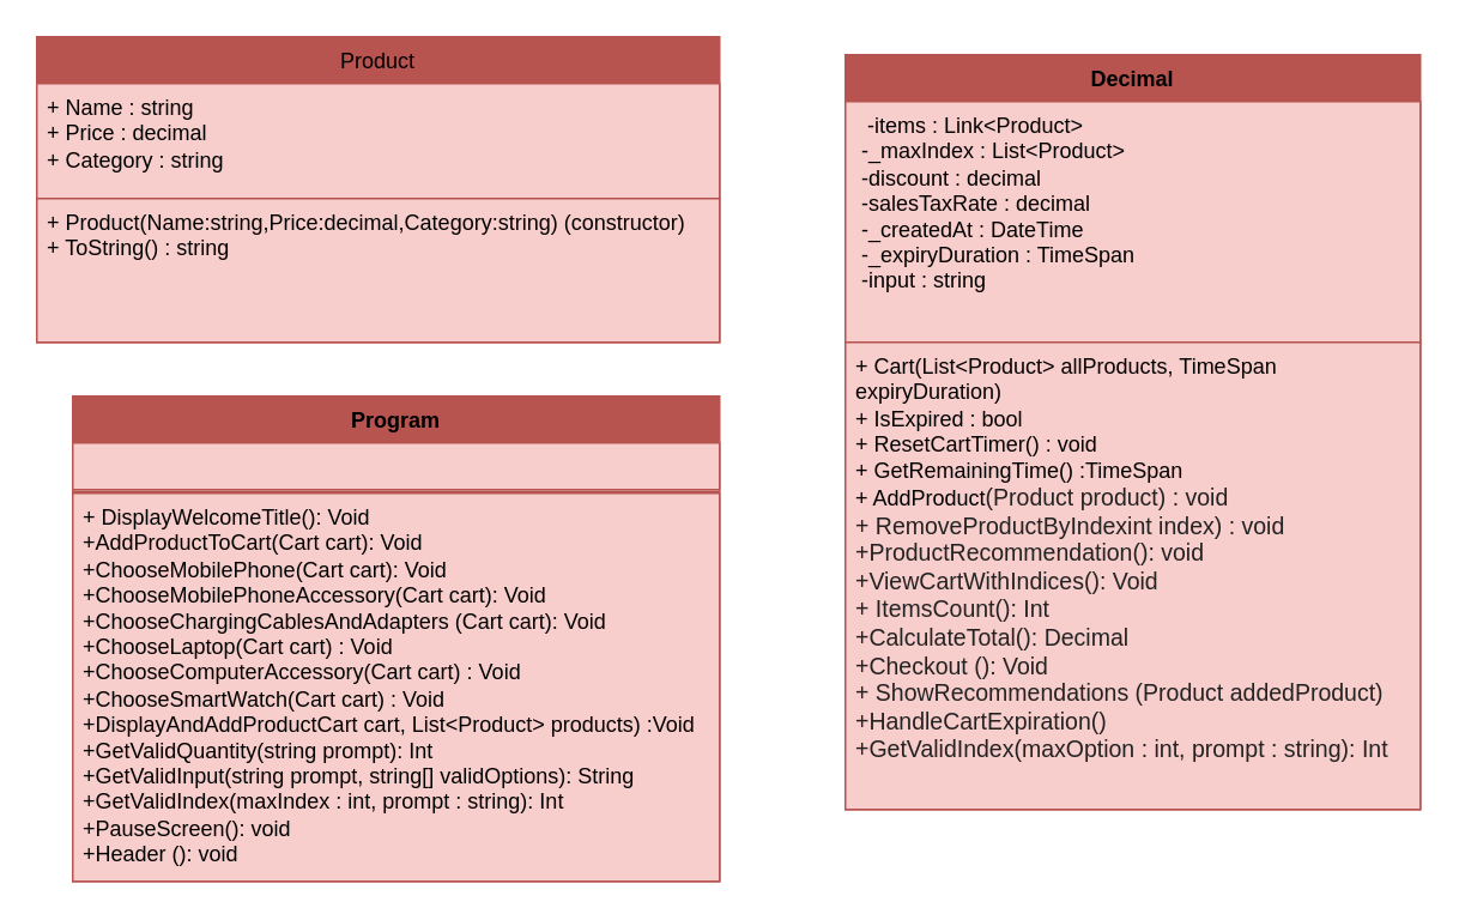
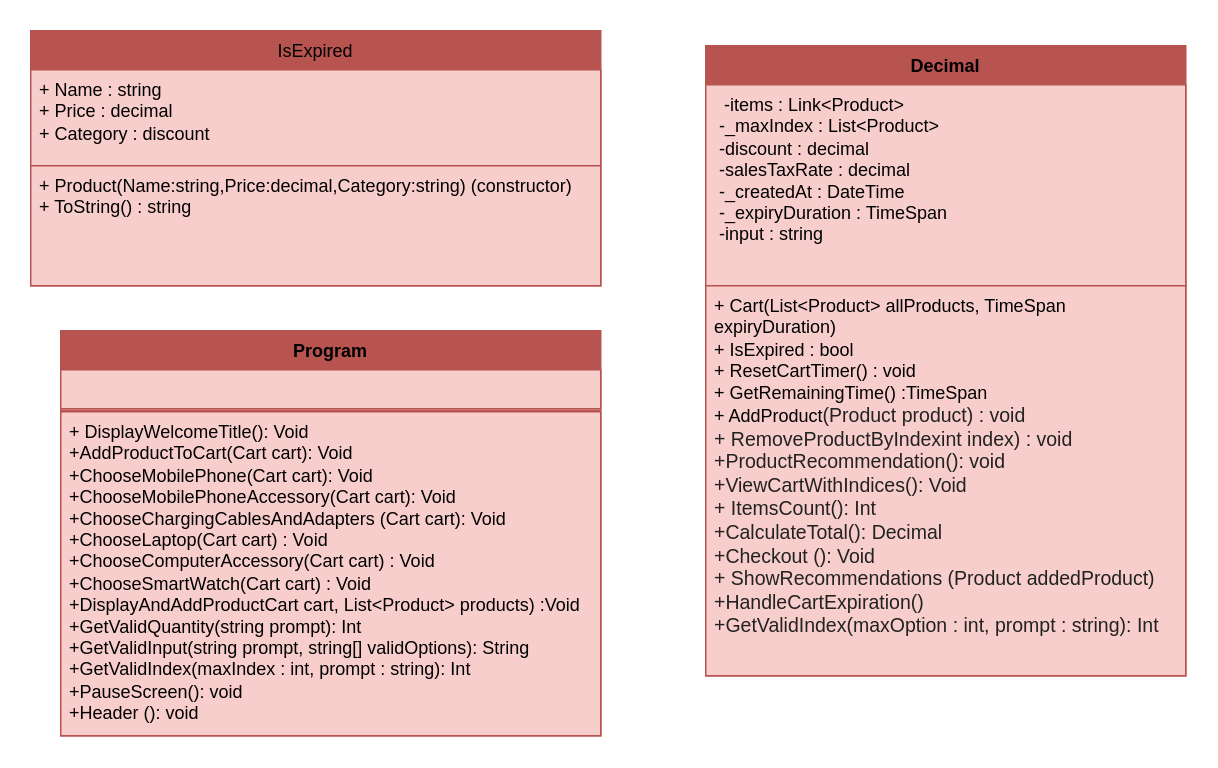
- <mxCell id="2" value="&lt;span style=&quot;font-weight: 400;&quot;&gt;Product&lt;/span&gt;" style="swimlane;fontStyle=1;align=center;verticalAlign=top;childLayout=stackLayout;horizontal=1;startSize=26;horizontalStack=0;resizeParent=1;resizeParentMax=0;resizeLast=0;collapsible=1;marginBottom=0;whiteSpace=wrap;html=1;fillColor=#B85450;strokeColor=#b85450;" vertex="1" parent="1"><mxGeometry x="20" y="20" width="380" height="170" as="geometry" /></mxCell>
+ <mxCell id="2" value="&lt;span style=&quot;font-weight: 400;&quot;&gt;IsExpired&lt;/span&gt;" style="swimlane;fontStyle=1;align=center;verticalAlign=top;childLayout=stackLayout;horizontal=1;startSize=26;horizontalStack=0;resizeParent=1;resizeParentMax=0;resizeLast=0;collapsible=1;marginBottom=0;whiteSpace=wrap;html=1;fillColor=#B85450;strokeColor=#b85450;" vertex="1" parent="1"><mxGeometry x="20" y="20" width="380" height="170" as="geometry" /></mxCell>
- <mxCell id="3" value="+ Name : string&lt;div&gt;+ Price : decimal&lt;/div&gt;&lt;div&gt;+ Category : string&lt;/div&gt;" style="text;strokeColor=#b85450;fillColor=#f8cecc;align=left;verticalAlign=top;spacingLeft=4;spacingRight=4;overflow=hidden;rotatable=0;points=[[0,0.5],[1,0.5]];portConstraint=eastwest;whiteSpace=wrap;html=1;" vertex="1" parent="2"><mxGeometry y="26" width="380" height="64" as="geometry" /></mxCell>
+ <mxCell id="3" value="+ Name : string&lt;div&gt;+ Price : decimal&lt;/div&gt;&lt;div&gt;+ Category : discount&lt;/div&gt;" style="text;strokeColor=#b85450;fillColor=#f8cecc;align=left;verticalAlign=top;spacingLeft=4;spacingRight=4;overflow=hidden;rotatable=0;points=[[0,0.5],[1,0.5]];portConstraint=eastwest;whiteSpace=wrap;html=1;" vertex="1" parent="2"><mxGeometry y="26" width="380" height="64" as="geometry" /></mxCell>
